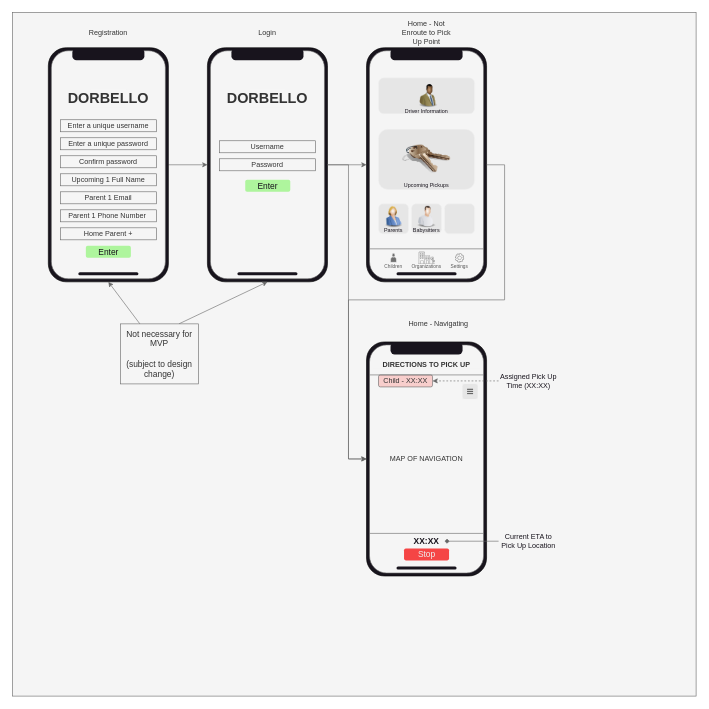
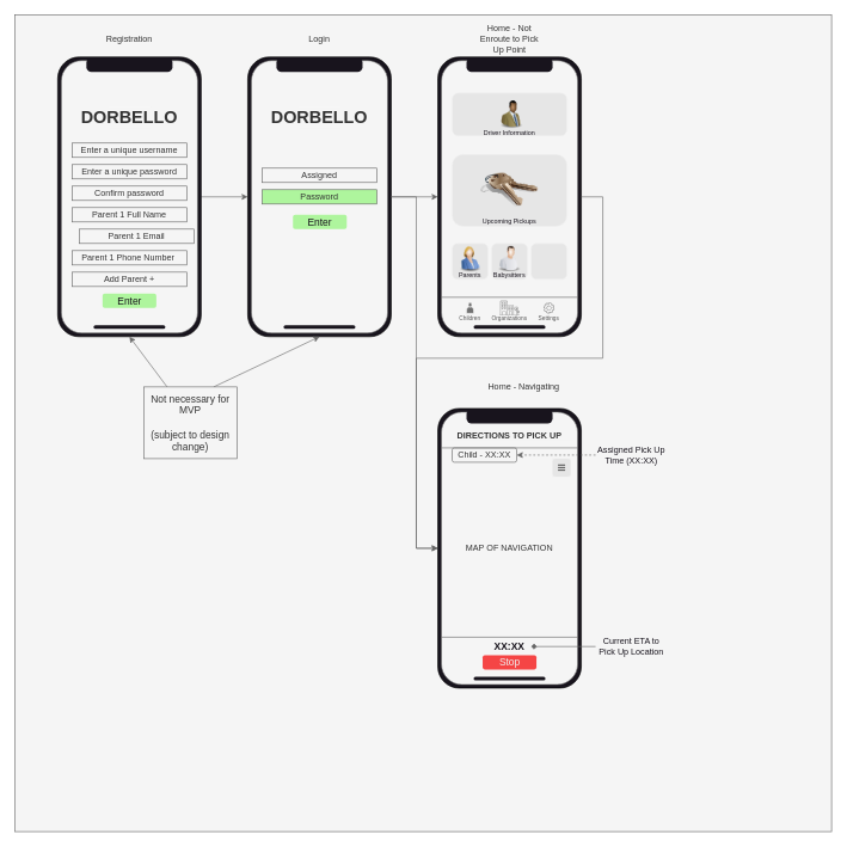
- <mxCell id="48" value="Username" style="rounded=0;whiteSpace=wrap;html=1;fillColor=#f5f5f5;fontColor=#333333;strokeColor=#666666;" vertex="1" parent="43"><mxGeometry x="20" y="155" width="160" height="20" as="geometry" /></mxCell>
+ <mxCell id="48" value="Assigned" style="rounded=0;whiteSpace=wrap;html=1;fillColor=#f5f5f5;fontColor=#333333;strokeColor=#666666;" vertex="1" parent="43"><mxGeometry x="20" y="155" width="160" height="20" as="geometry" /></mxCell>
- <mxCell id="49" value="Password" style="rounded=0;whiteSpace=wrap;html=1;fillColor=#f5f5f5;fontColor=#333333;strokeColor=#666666;" vertex="1" parent="43"><mxGeometry x="20" y="185" width="160" height="20" as="geometry" /></mxCell>
+ <mxCell id="49" value="Password" style="rounded=0;whiteSpace=wrap;html=1;fillColor=#aef59d;fontColor=#333333;strokeColor=#666666;" vertex="1" parent="43"><mxGeometry x="20" y="185" width="160" height="20" as="geometry" /></mxCell>
- <mxCell id="39" value="Upcoming 1 Full Name" style="rounded=0;whiteSpace=wrap;html=1;fillColor=#f5f5f5;fontColor=#333333;strokeColor=#666666;" vertex="1" parent="1"><mxGeometry x="100" y="289" width="160" height="20" as="geometry" /></mxCell>
+ <mxCell id="39" value="Parent 1 Full Name" style="rounded=0;whiteSpace=wrap;html=1;fillColor=#f5f5f5;fontColor=#333333;strokeColor=#666666;" vertex="1" parent="1"><mxGeometry x="100" y="289" width="160" height="20" as="geometry" /></mxCell>
- <mxCell id="40" value="Parent 1 Email" style="rounded=0;whiteSpace=wrap;html=1;fillColor=#f5f5f5;fontColor=#333333;strokeColor=#666666;" vertex="1" parent="1"><mxGeometry x="100" y="319" width="160" height="20" as="geometry" /></mxCell>
+ <mxCell id="40" value="Parent 1 Email" style="rounded=0;whiteSpace=wrap;html=1;fillColor=#f5f5f5;fontColor=#333333;strokeColor=#666666;" vertex="1" parent="1"><mxGeometry x="110" y="319" width="160" height="20" as="geometry" /></mxCell>
- <mxCell id="41" value="Home Parent +" style="rounded=0;whiteSpace=wrap;html=1;fillColor=#f5f5f5;fontColor=#333333;strokeColor=#666666;" vertex="1" parent="1"><mxGeometry x="100" y="379" width="160" height="20" as="geometry" /></mxCell>
+ <mxCell id="41" value="Add Parent +" style="rounded=0;whiteSpace=wrap;html=1;fillColor=#f5f5f5;fontColor=#333333;strokeColor=#666666;" vertex="1" parent="1"><mxGeometry x="100" y="379" width="160" height="20" as="geometry" /></mxCell>
- <mxCell id="60" value="Child - XX:XX" style="rounded=1;whiteSpace=wrap;html=1;fillColor=#f8cecc;fontColor=#333333;strokeColor=#666666;" vertex="1" parent="59"><mxGeometry width="90" height="20" as="geometry" /></mxCell>
+ <mxCell id="60" value="Child - XX:XX" style="rounded=1;whiteSpace=wrap;html=1;fillColor=#f5f5f5;fontColor=#333333;strokeColor=#666666;" vertex="1" parent="59"><mxGeometry width="90" height="20" as="geometry" /></mxCell>
